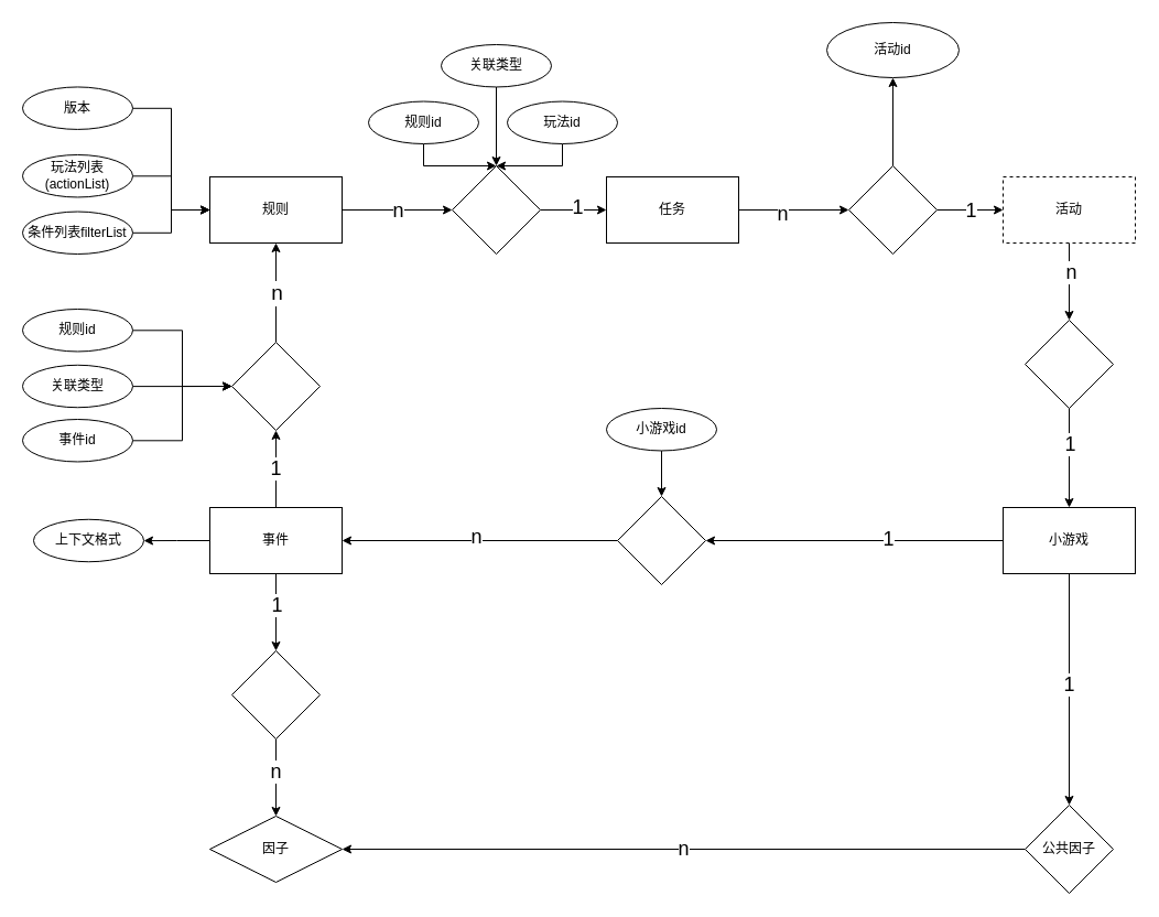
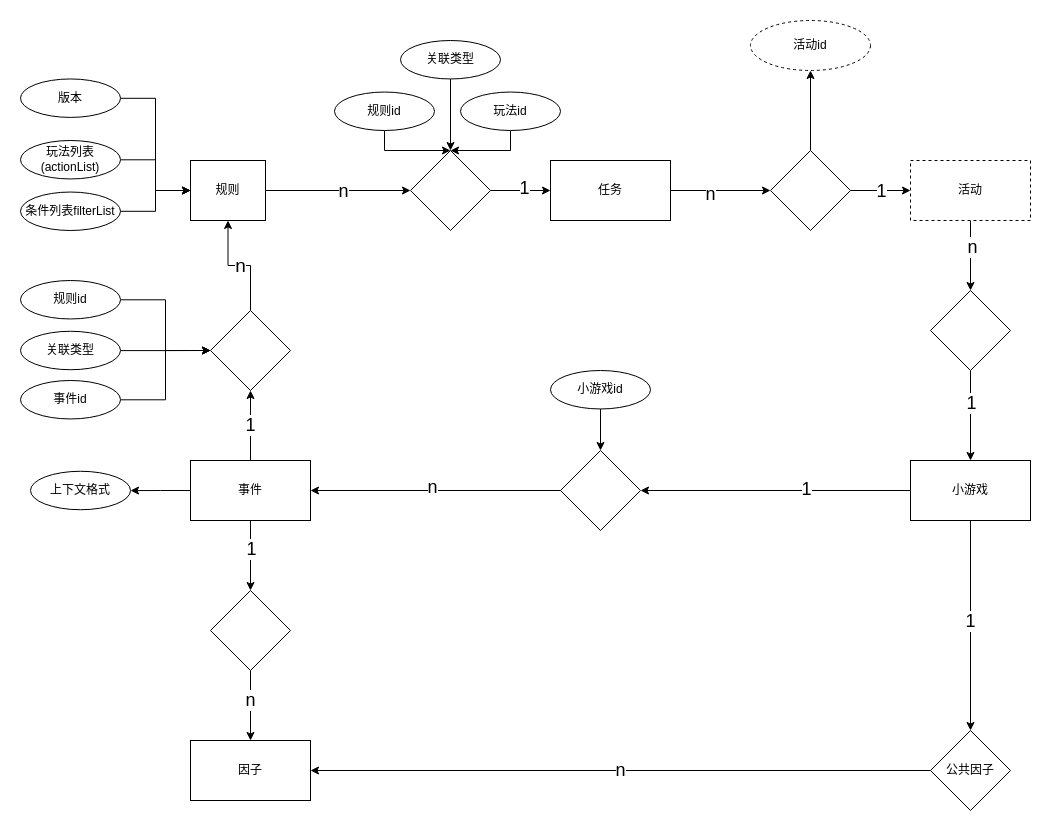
- <mxCell id="18" value="活动id" style="ellipse;whiteSpace=wrap;html=1;rounded=0;" parent="1" vertex="1"><mxGeometry x="750" y="20" width="120" height="50" as="geometry" /></mxCell>
+ <mxCell id="18" value="活动id" style="ellipse;whiteSpace=wrap;html=1;rounded=0;dashed=1;" parent="1" vertex="1"><mxGeometry x="750" y="20" width="120" height="50" as="geometry" /></mxCell>
- <mxCell id="4" value="规则" style="rounded=0;whiteSpace=wrap;html=1;" parent="1" vertex="1"><mxGeometry x="190" y="160" width="120" height="60" as="geometry" /></mxCell>
+ <mxCell id="4" value="规则" style="rounded=0;whiteSpace=wrap;html=1;" parent="1" vertex="1"><mxGeometry x="190" y="160" width="75" height="60" as="geometry" /></mxCell>
- <mxCell id="41" value="因子" style="rhombus;whiteSpace=wrap;html=1;" parent="1" vertex="1"><mxGeometry x="190" y="740" width="120" height="60" as="geometry" /></mxCell>
+ <mxCell id="41" value="因子" style="whiteSpace=wrap;html=1;rounded=0;" parent="1" vertex="1"><mxGeometry x="190" y="740" width="120" height="60" as="geometry" /></mxCell>
